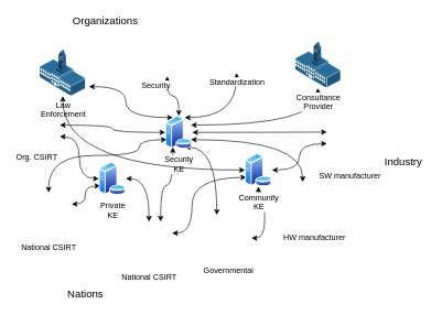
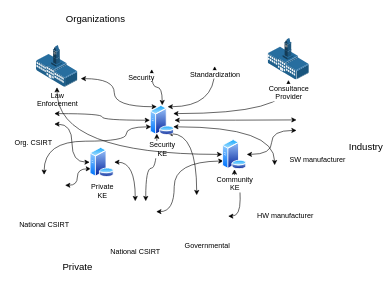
- <mxCell id="32" value="Nations" style="text;html=1;strokeColor=none;fillColor=none;align=center;verticalAlign=middle;whiteSpace=wrap;rounded=0;fontSize=16;" vertex="1" parent="1"><mxGeometry x="109" y="435" width="40" height="20" as="geometry" /></mxCell>
+ <mxCell id="32" value="Private" style="text;html=1;strokeColor=none;fillColor=none;align=center;verticalAlign=middle;whiteSpace=wrap;rounded=0;fontSize=16;" vertex="1" parent="1"><mxGeometry x="109" y="435" width="40" height="20" as="geometry" /></mxCell>
